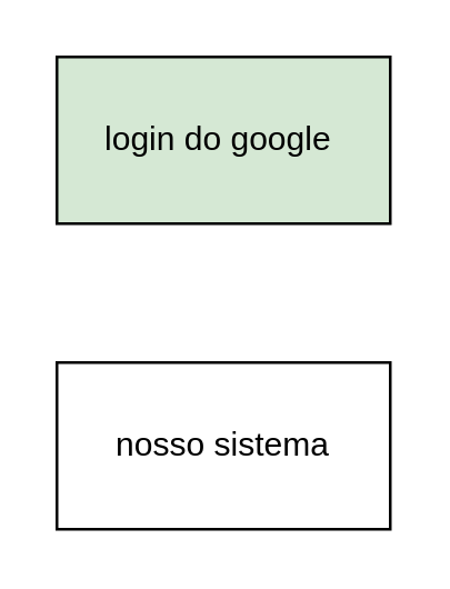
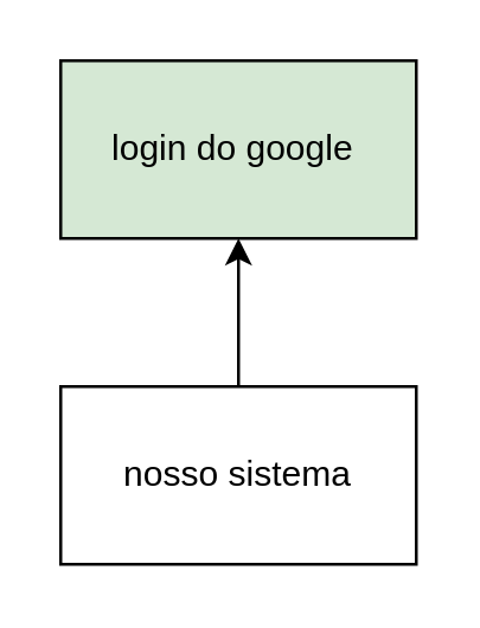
+ <mxCell id="2" style="edgeStyle=orthogonalEdgeStyle;rounded=0;orthogonalLoop=1;jettySize=auto;html=1;entryX=0.5;entryY=1;entryDx=0;entryDy=0;" edge="1" parent="1" source="3" target="4"><mxGeometry relative="1" as="geometry" /></mxCell>
